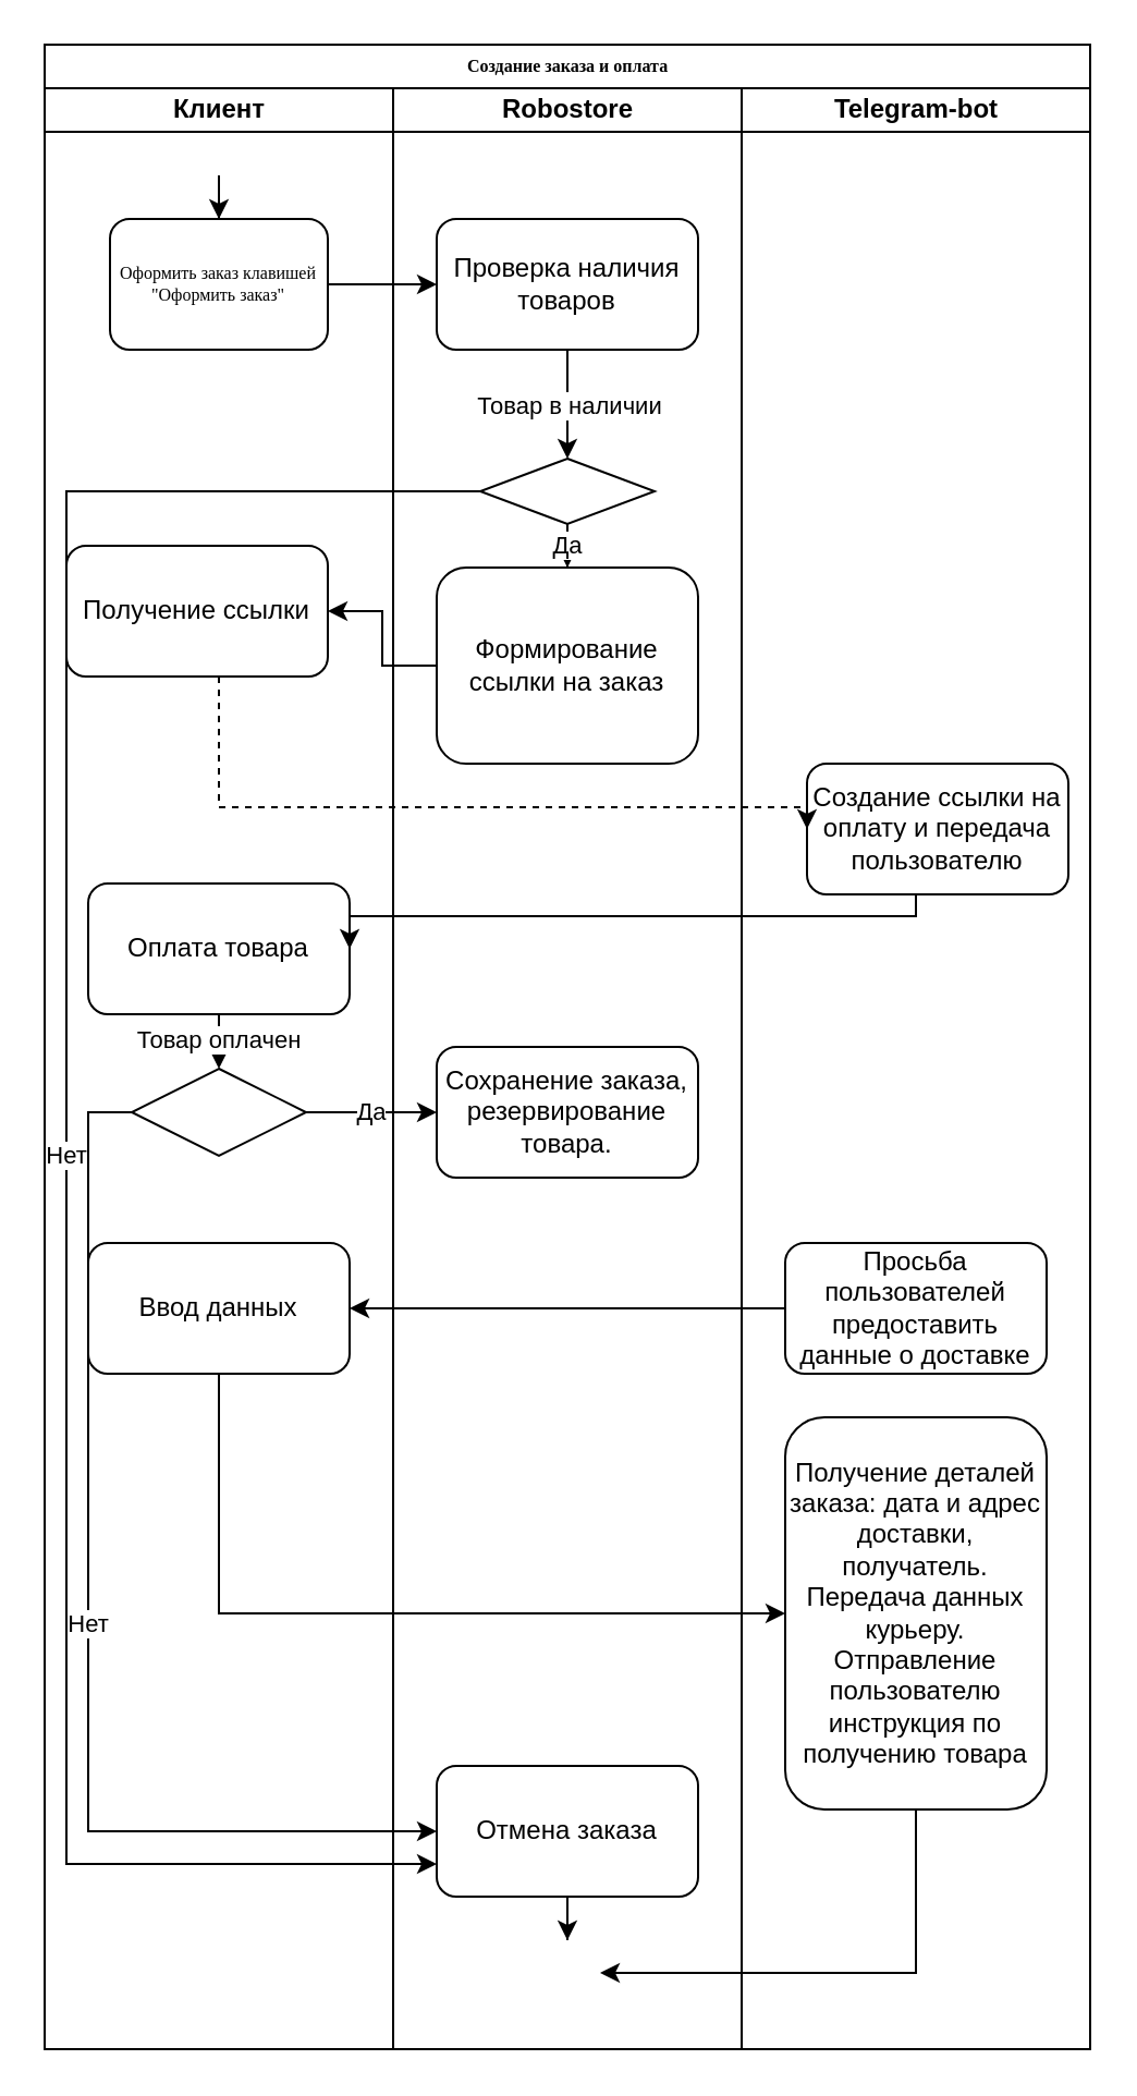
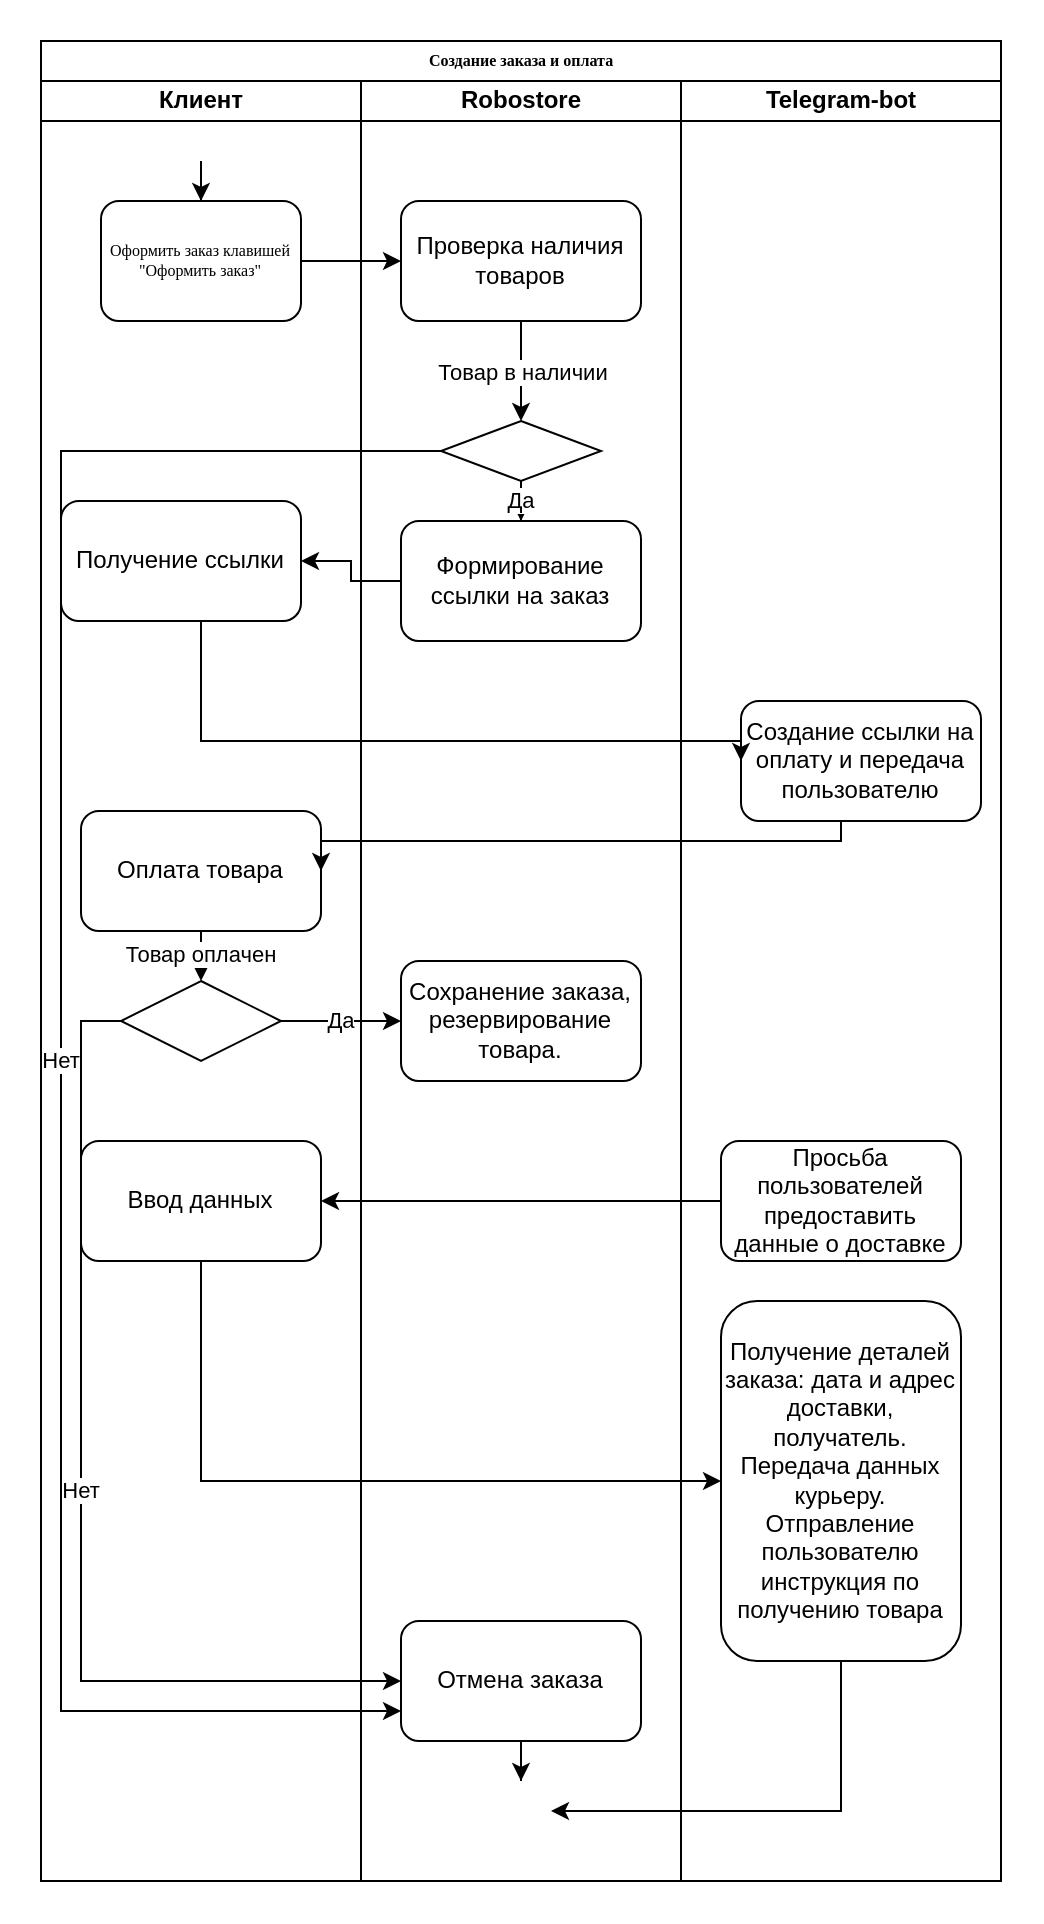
- <mxCell id="17" value="Формирование ссылки на заказ" style="rounded=1;whiteSpace=wrap;html=1;" vertex="1" parent="12"><mxGeometry x="20" y="220" width="120" height="90" as="geometry" /></mxCell>
+ <mxCell id="17" value="Формирование ссылки на заказ" style="rounded=1;whiteSpace=wrap;html=1;" vertex="1" parent="12"><mxGeometry x="20" y="220" width="120" height="60" as="geometry" /></mxCell>
- <mxCell id="26" style="edgeStyle=orthogonalEdgeStyle;rounded=0;orthogonalLoop=1;jettySize=auto;html=1;entryX=0;entryY=0.5;entryDx=0;entryDy=0;dashed=1;" edge="1" parent="2" source="7" target="21"><mxGeometry relative="1" as="geometry"><Array as="points"><mxPoint x="80" y="350" /></Array></mxGeometry></mxCell>
+ <mxCell id="26" style="edgeStyle=orthogonalEdgeStyle;rounded=0;orthogonalLoop=1;jettySize=auto;html=1;entryX=0;entryY=0.5;entryDx=0;entryDy=0;" edge="1" parent="2" source="7" target="21"><mxGeometry relative="1" as="geometry"><Array as="points"><mxPoint x="80" y="350" /></Array></mxGeometry></mxCell>
